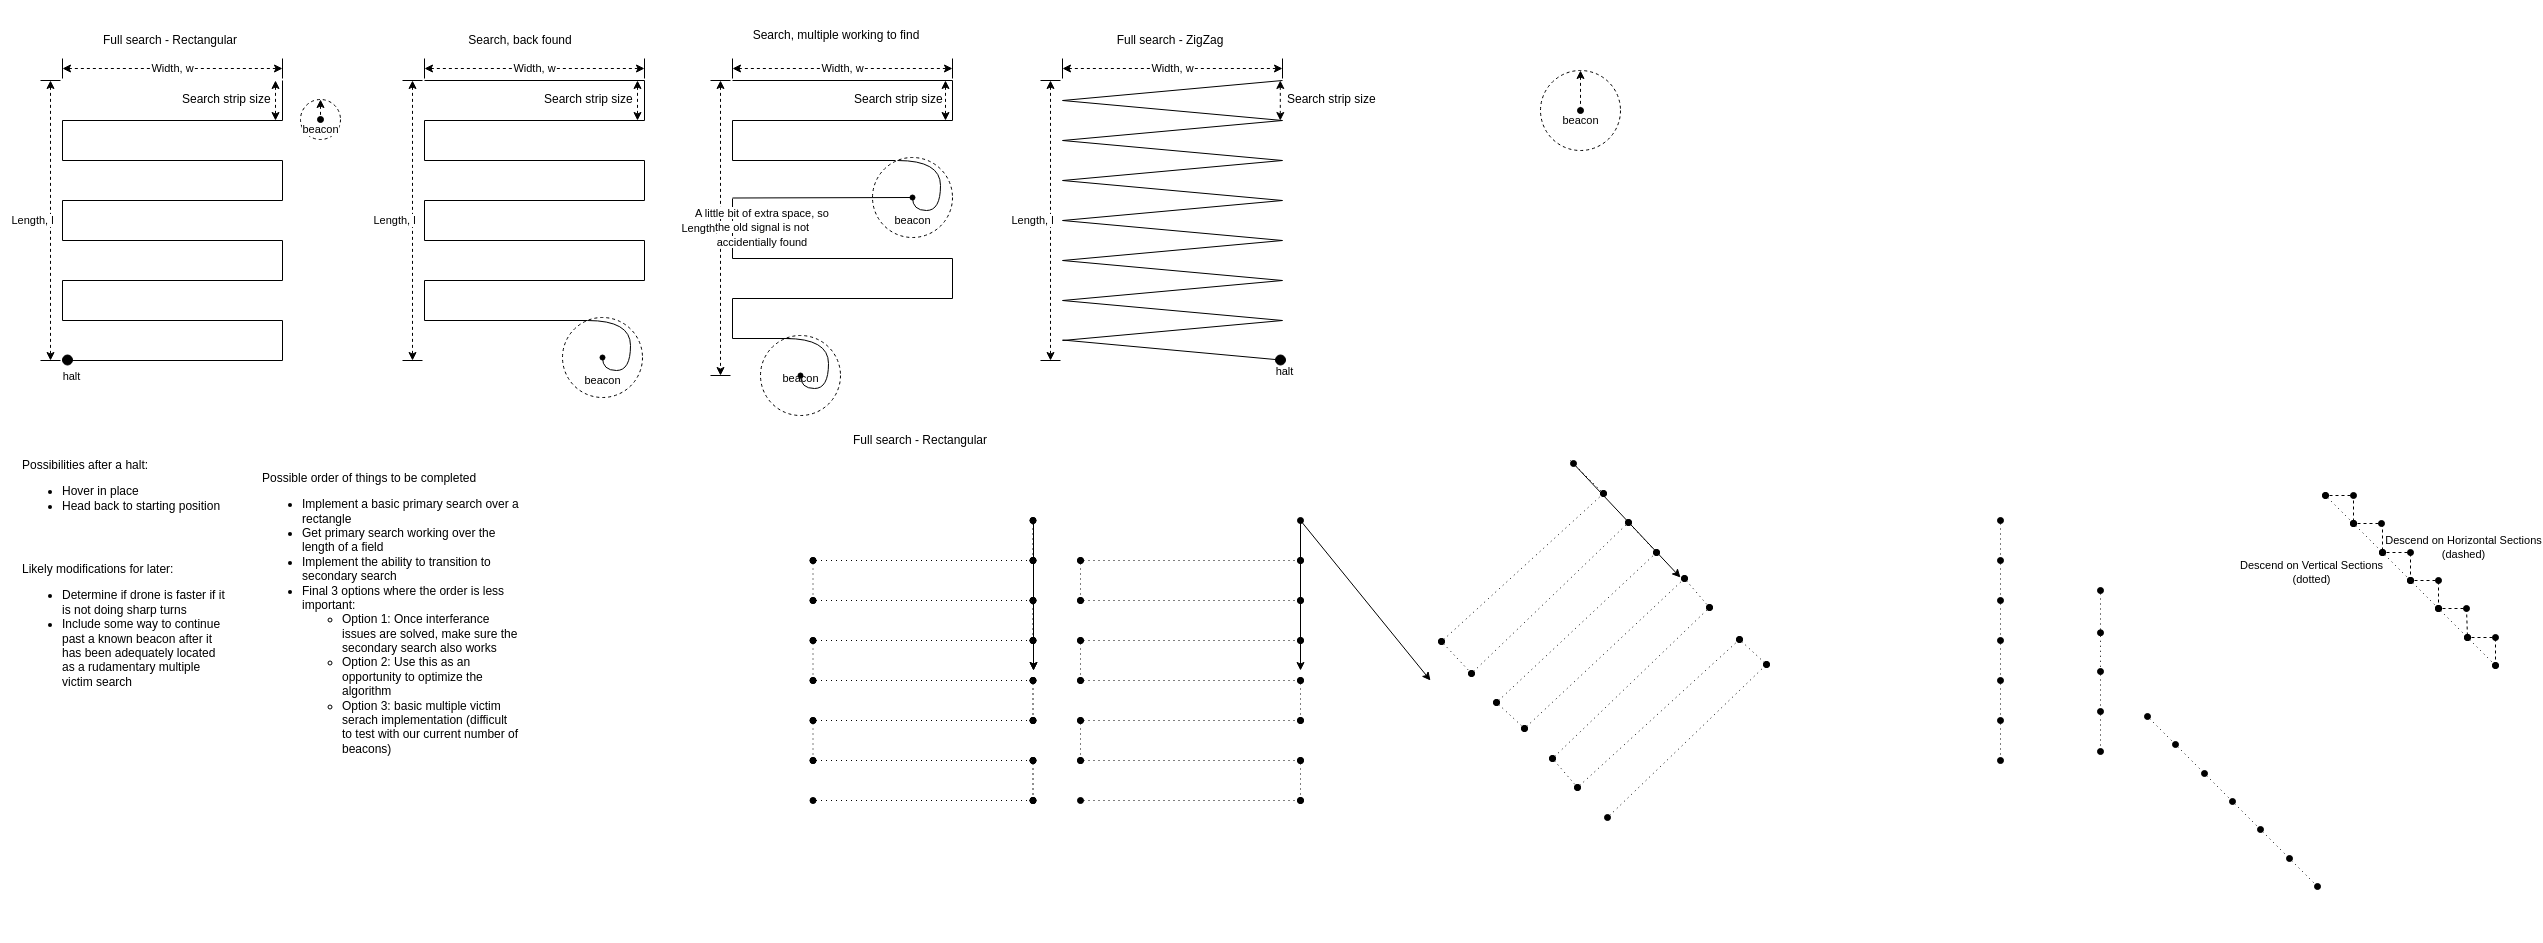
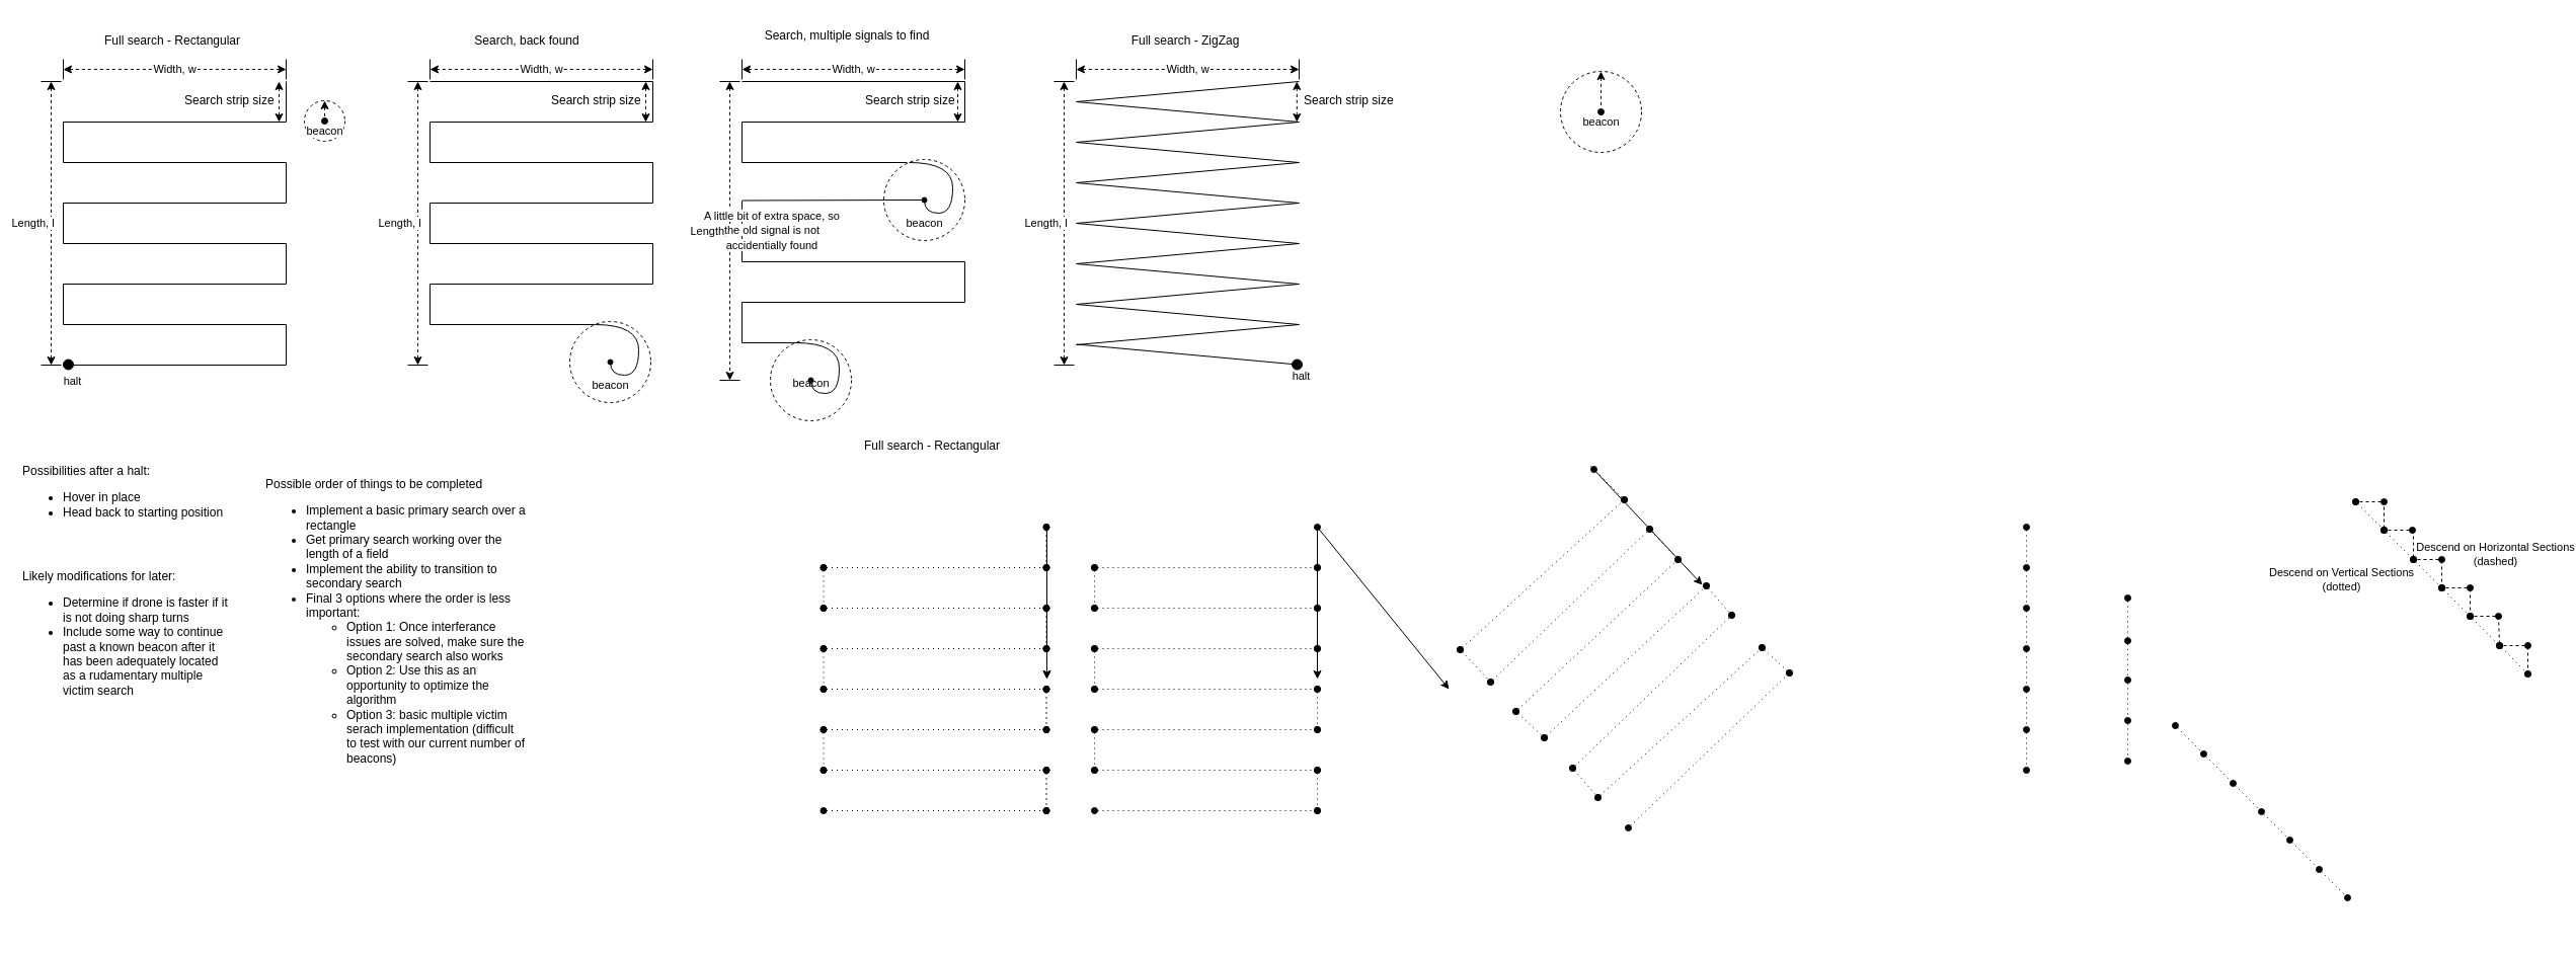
- <mxCell id="78" value="Search, multiple working to find" style="text;html=1;strokeColor=none;fillColor=none;align=center;verticalAlign=middle;whiteSpace=wrap;rounded=0;" parent="1" vertex="1"><mxGeometry x="730" y="20" width="212" height="30" as="geometry" /></mxCell>
+ <mxCell id="78" value="Search, multiple signals to find" style="text;html=1;strokeColor=none;fillColor=none;align=center;verticalAlign=middle;whiteSpace=wrap;rounded=0;" parent="1" vertex="1"><mxGeometry x="730" y="20" width="212" height="30" as="geometry" /></mxCell>
